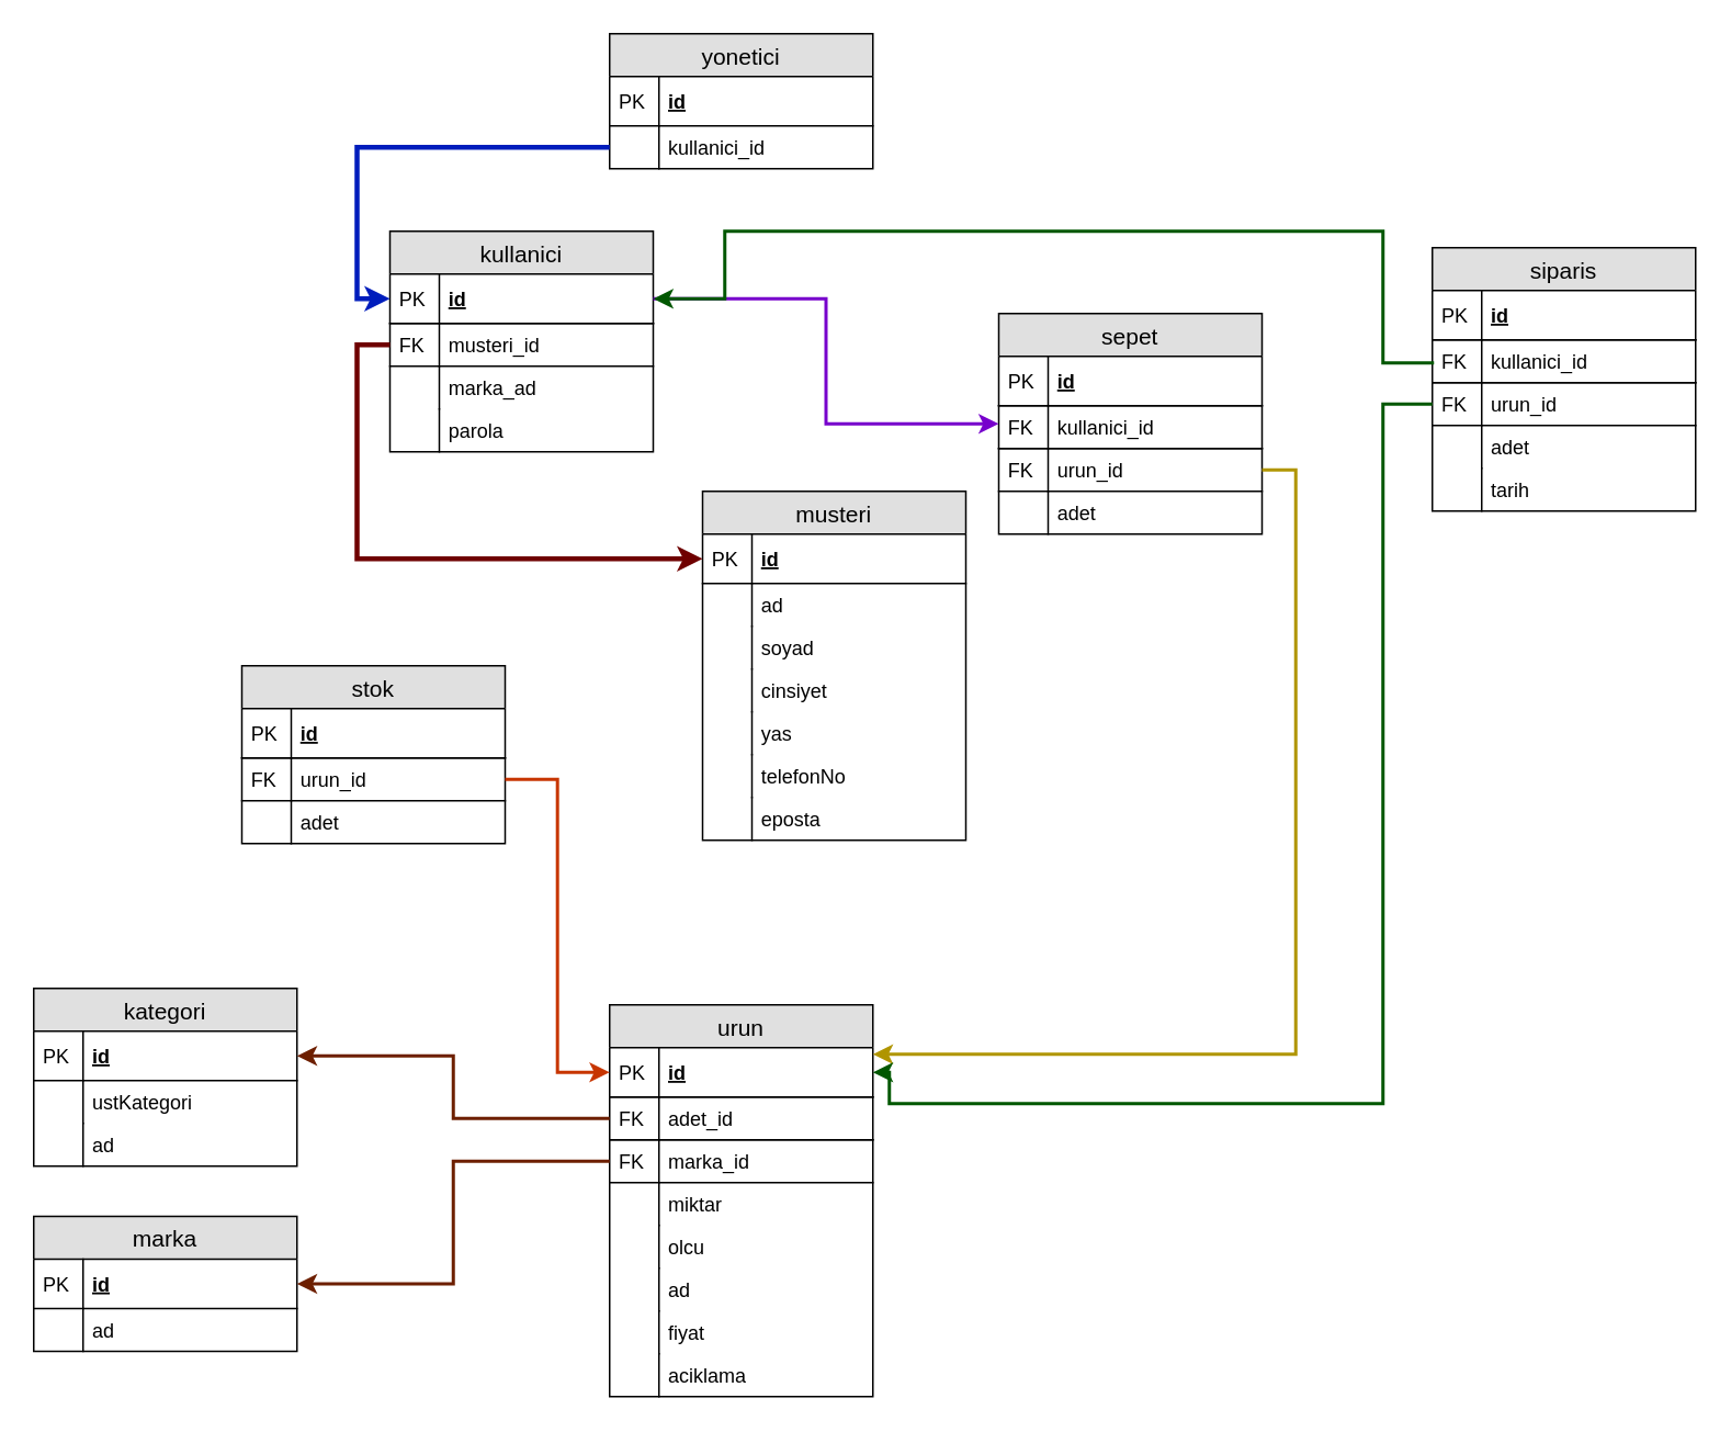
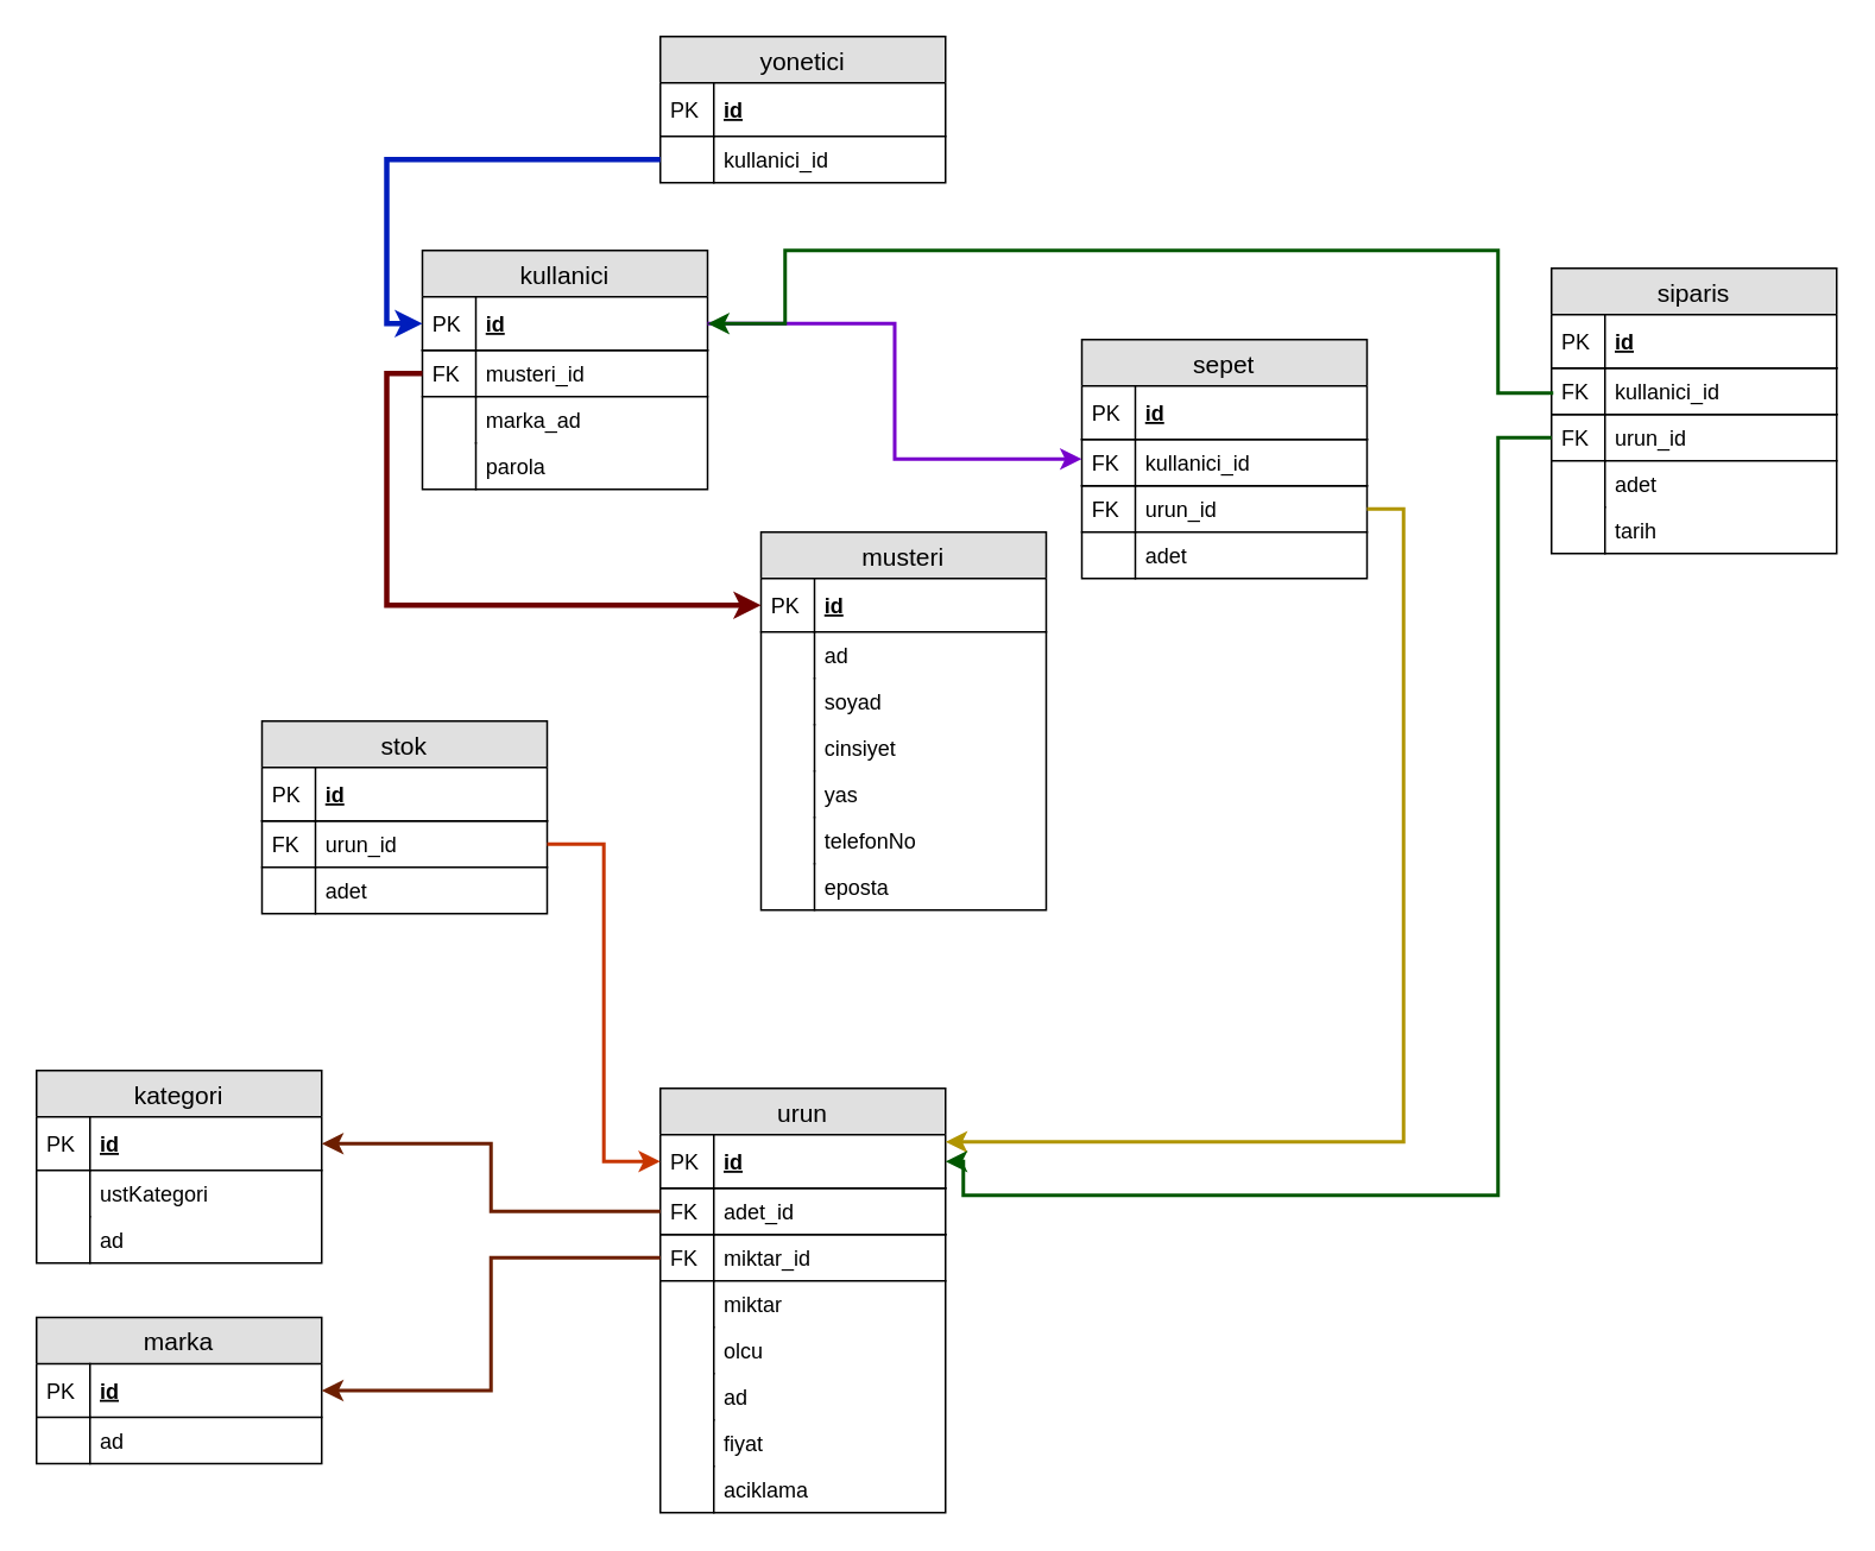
- <mxCell id="36" value="marka_id" style="shape=partialRectangle;top=1;left=0;right=0;bottom=1;align=left;verticalAlign=top;fillColor=none;spacingLeft=34;spacingRight=4;overflow=hidden;rotatable=0;points=[[0,0.5],[1,0.5]];portConstraint=eastwest;dropTarget=0;fontSize=12;" vertex="1" parent="31"><mxGeometry y="82" width="160" height="26" as="geometry" /></mxCell>
+ <mxCell id="36" value="miktar_id" style="shape=partialRectangle;top=1;left=0;right=0;bottom=1;align=left;verticalAlign=top;fillColor=none;spacingLeft=34;spacingRight=4;overflow=hidden;rotatable=0;points=[[0,0.5],[1,0.5]];portConstraint=eastwest;dropTarget=0;fontSize=12;" vertex="1" parent="31"><mxGeometry y="82" width="160" height="26" as="geometry" /></mxCell>
